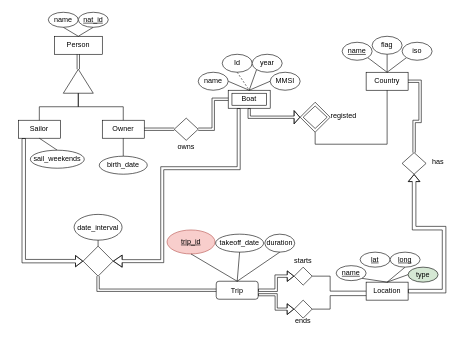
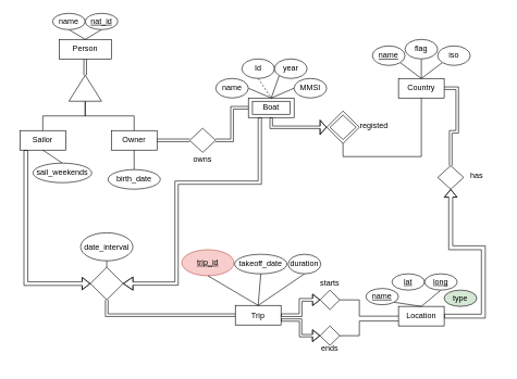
- <mxCell id="30" style="edgeStyle=none;rounded=0;orthogonalLoop=1;jettySize=auto;html=1;exitX=0;exitY=0.5;exitDx=0;exitDy=0;entryX=0.5;entryY=0;entryDx=0;entryDy=0;endArrow=none;endFill=0;" parent="23" source="31" target="24" edge="1"><mxGeometry relative="1" as="geometry" /></mxCell>
- <mxCell id="22" value="Trip" style="whiteSpace=wrap;html=1;rounded=1;" parent="21" vertex="1"><mxGeometry width="70" height="30" as="geometry" /></mxCell>
+ <mxCell id="22" value="Trip" style="rounded=0;whiteSpace=wrap;html=1;" parent="21" vertex="1"><mxGeometry width="70" height="30" as="geometry" /></mxCell>
